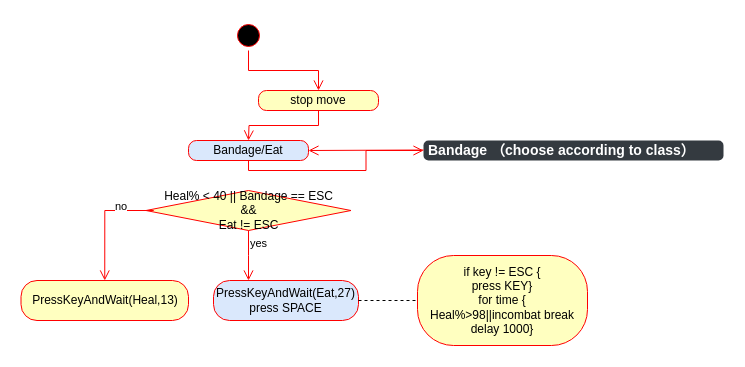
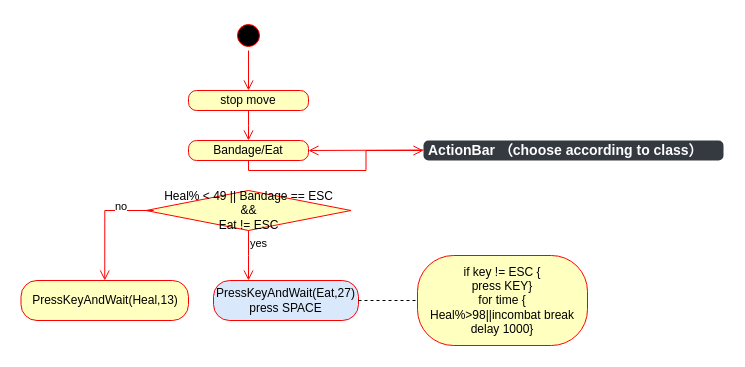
- <mxCell id="5" value="stop move" style="rounded=1;whiteSpace=wrap;html=1;arcSize=40;fontColor=#000000;fillColor=#ffffc0;strokeColor=#ff0000;" parent="1" vertex="1"><mxGeometry x="258" y="90" width="120" height="20" as="geometry" /></mxCell>
+ <mxCell id="5" value="stop move" style="rounded=1;whiteSpace=wrap;html=1;arcSize=40;fontColor=#000000;fillColor=#ffffc0;strokeColor=#ff0000;" parent="1" vertex="1"><mxGeometry x="188" y="90" width="120" height="20" as="geometry" /></mxCell>
- <mxCell id="15" value="Bandage/Eat" style="rounded=1;whiteSpace=wrap;html=1;arcSize=40;fontColor=#000000;fillColor=#dae8fc;strokeColor=#ff0000;" parent="1" vertex="1"><mxGeometry x="188" y="140" width="120" height="20" as="geometry" /></mxCell>
+ <mxCell id="15" value="Bandage/Eat" style="rounded=1;whiteSpace=wrap;html=1;arcSize=40;fontColor=#000000;fillColor=#ffffc0;strokeColor=#ff0000;" parent="1" vertex="1"><mxGeometry x="188" y="140" width="120" height="20" as="geometry" /></mxCell>
- <mxCell id="2" value="Bandage （choose according to class）" style="html=1;shadow=0;dashed=0;shape=mxgraph.bootstrap.rrect;rSize=5;strokeColor=none;strokeWidth=1;fillColor=#343A40;fontColor=#FFFFFF;whiteSpace=wrap;align=left;verticalAlign=middle;spacingLeft=0;fontStyle=1;fontSize=14;spacing=5;" parent="1" vertex="1"><mxGeometry x="423" y="140" width="300" height="20" as="geometry" /></mxCell>
+ <mxCell id="2" value="ActionBar （choose according to class）" style="html=1;shadow=0;dashed=0;shape=mxgraph.bootstrap.rrect;rSize=5;strokeColor=none;strokeWidth=1;fillColor=#343A40;fontColor=#FFFFFF;whiteSpace=wrap;align=left;verticalAlign=middle;spacingLeft=0;fontStyle=1;fontSize=14;spacing=5;" parent="1" vertex="1"><mxGeometry x="423" y="140" width="300" height="20" as="geometry" /></mxCell>
- <mxCell id="6" value="Heal% &amp;lt; 40 || Bandage == ESC&lt;br&gt;&amp;amp;&amp;amp;&lt;br&gt;Eat != ESC" style="rhombus;whiteSpace=wrap;html=1;fillColor=#ffffc0;strokeColor=#ff0000;" parent="1" vertex="1"><mxGeometry x="145.5" y="190" width="205" height="40" as="geometry" /></mxCell>
+ <mxCell id="6" value="Heal% &amp;lt; 49 || Bandage == ESC&lt;br&gt;&amp;amp;&amp;amp;&lt;br&gt;Eat != ESC" style="rhombus;whiteSpace=wrap;html=1;fillColor=#ffffc0;strokeColor=#ff0000;" parent="1" vertex="1"><mxGeometry x="145.5" y="190" width="205" height="40" as="geometry" /></mxCell>
